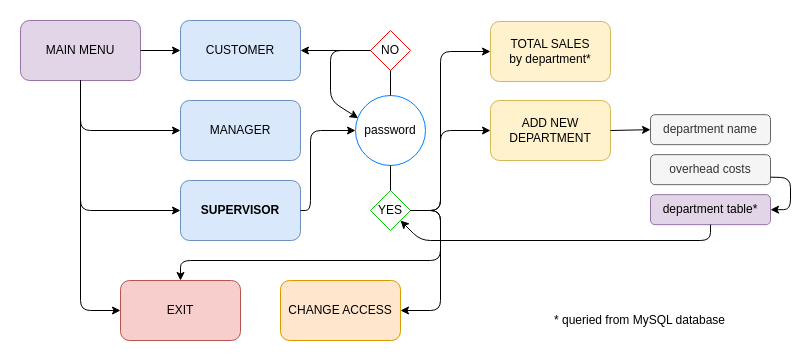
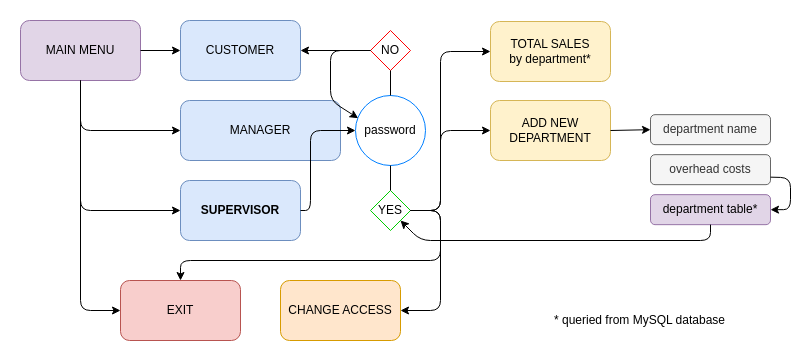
- <mxCell id="7" value="MANAGER" style="rounded=1;whiteSpace=wrap;html=1;labelBackgroundColor=none;strokeColor=#6c8ebf;strokeWidth=1;fillColor=#dae8fc;" vertex="1" parent="1"><mxGeometry x="180" y="100" width="120" height="60" as="geometry" /></mxCell>
+ <mxCell id="7" value="MANAGER" style="rounded=1;whiteSpace=wrap;html=1;labelBackgroundColor=none;strokeColor=#6c8ebf;strokeWidth=1;fillColor=#dae8fc;" vertex="1" parent="1"><mxGeometry x="180" y="100" width="160" height="60" as="geometry" /></mxCell>
